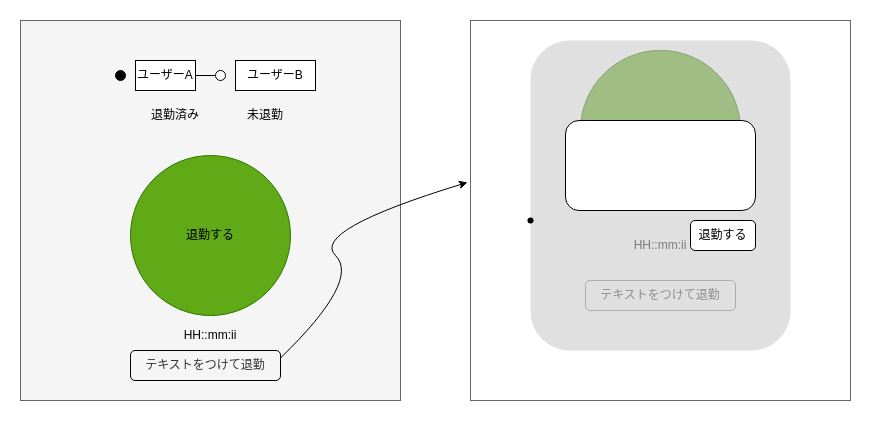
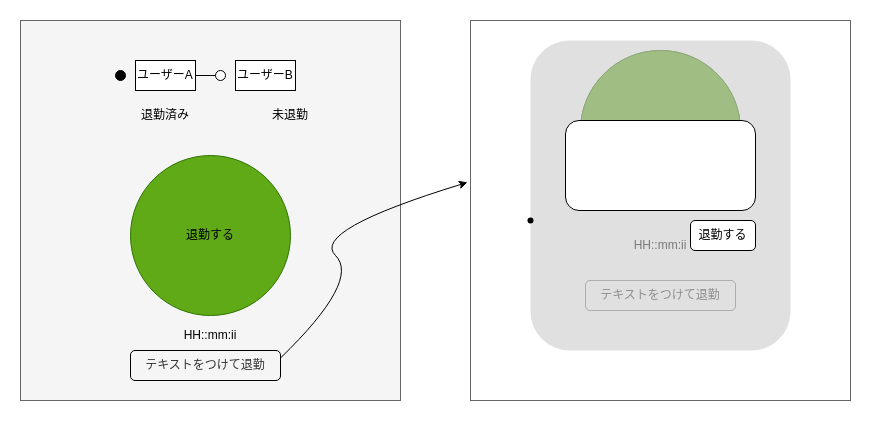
- <mxCell id="23" value="&lt;font color=&quot;#000000&quot;&gt;ユーザーB&lt;/font&gt;" style="text;html=1;strokeColor=#000000;fillColor=#FFFFFF;align=center;verticalAlign=middle;whiteSpace=wrap;rounded=0;" vertex="1" parent="1"><mxGeometry x="235" y="60" width="80" height="30" as="geometry" /></mxCell>
+ <mxCell id="23" value="&lt;font color=&quot;#000000&quot;&gt;ユーザーB&lt;/font&gt;" style="text;html=1;strokeColor=#000000;fillColor=#FFFFFF;align=center;verticalAlign=middle;whiteSpace=wrap;rounded=0;" vertex="1" parent="1"><mxGeometry x="235" y="60" width="60" height="30" as="geometry" /></mxCell>
- <mxCell id="20" value="&lt;span style=&quot;color: rgb(0, 0, 0);&quot;&gt;退勤済み&lt;/span&gt;" style="text;html=1;strokeColor=none;fillColor=none;align=center;verticalAlign=middle;whiteSpace=wrap;rounded=0;" vertex="1" parent="1"><mxGeometry x="145" y="100" width="60" height="30" as="geometry" /></mxCell>
+ <mxCell id="20" value="&lt;span style=&quot;color: rgb(0, 0, 0);&quot;&gt;退勤済み&lt;/span&gt;" style="text;html=1;strokeColor=none;fillColor=none;align=center;verticalAlign=middle;whiteSpace=wrap;rounded=0;" vertex="1" parent="1"><mxGeometry x="135" y="100" width="60" height="30" as="geometry" /></mxCell>
- <mxCell id="21" value="&lt;span style=&quot;color: rgb(0, 0, 0);&quot;&gt;未退勤&lt;/span&gt;" style="text;html=1;strokeColor=none;fillColor=none;align=center;verticalAlign=middle;whiteSpace=wrap;rounded=0;" vertex="1" parent="1"><mxGeometry x="235" y="100" width="60" height="30" as="geometry" /></mxCell>
+ <mxCell id="21" value="&lt;span style=&quot;color: rgb(0, 0, 0);&quot;&gt;未退勤&lt;/span&gt;" style="text;html=1;strokeColor=none;fillColor=none;align=center;verticalAlign=middle;whiteSpace=wrap;rounded=0;" vertex="1" parent="1"><mxGeometry x="260" y="100" width="60" height="30" as="geometry" /></mxCell>
